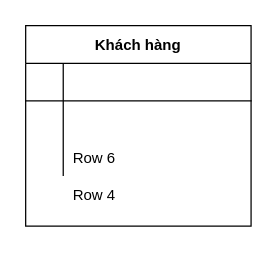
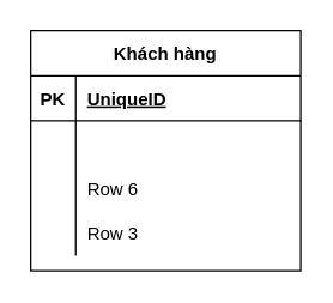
+ <mxCell id="4" value="PK" style="shape=partialRectangle;connectable=0;fillColor=none;top=0;left=0;bottom=0;right=0;fontStyle=1;overflow=hidden;" vertex="1" parent="3"><mxGeometry width="30" height="30" as="geometry" /></mxCell>
+ <mxCell id="5" value="UniqueID" style="shape=partialRectangle;connectable=0;fillColor=none;top=0;left=0;bottom=0;right=0;align=left;spacingLeft=6;fontStyle=5;overflow=hidden;" vertex="1" parent="3"><mxGeometry x="30" width="150" height="30" as="geometry" /></mxCell>
- <mxCell id="13" value="Row 4" style="shape=partialRectangle;connectable=0;fillColor=none;top=0;left=0;bottom=0;right=0;align=left;spacingLeft=6;overflow=hidden;" vertex="1" parent="11"><mxGeometry x="30" width="150" height="30" as="geometry" /></mxCell>
+ <mxCell id="13" value="Row 3" style="shape=partialRectangle;connectable=0;fillColor=none;top=0;left=0;bottom=0;right=0;align=left;spacingLeft=6;overflow=hidden;" vertex="1" parent="11"><mxGeometry x="30" width="150" height="30" as="geometry" /></mxCell>
